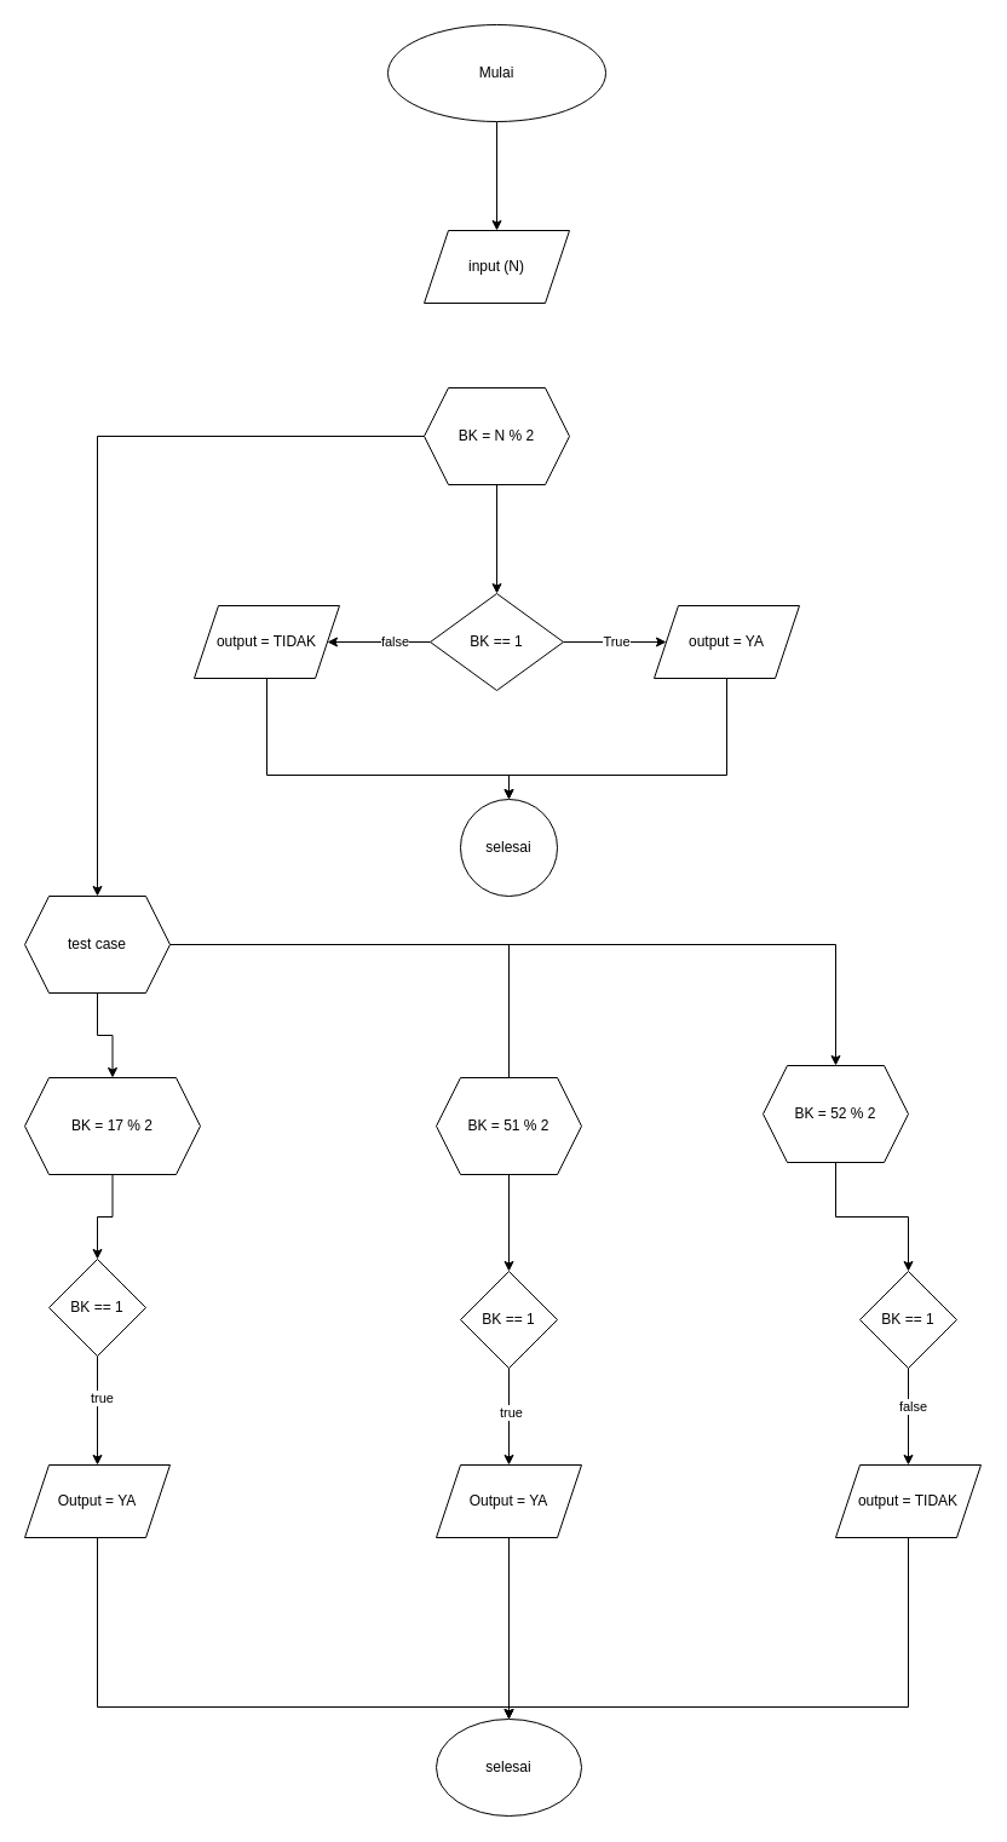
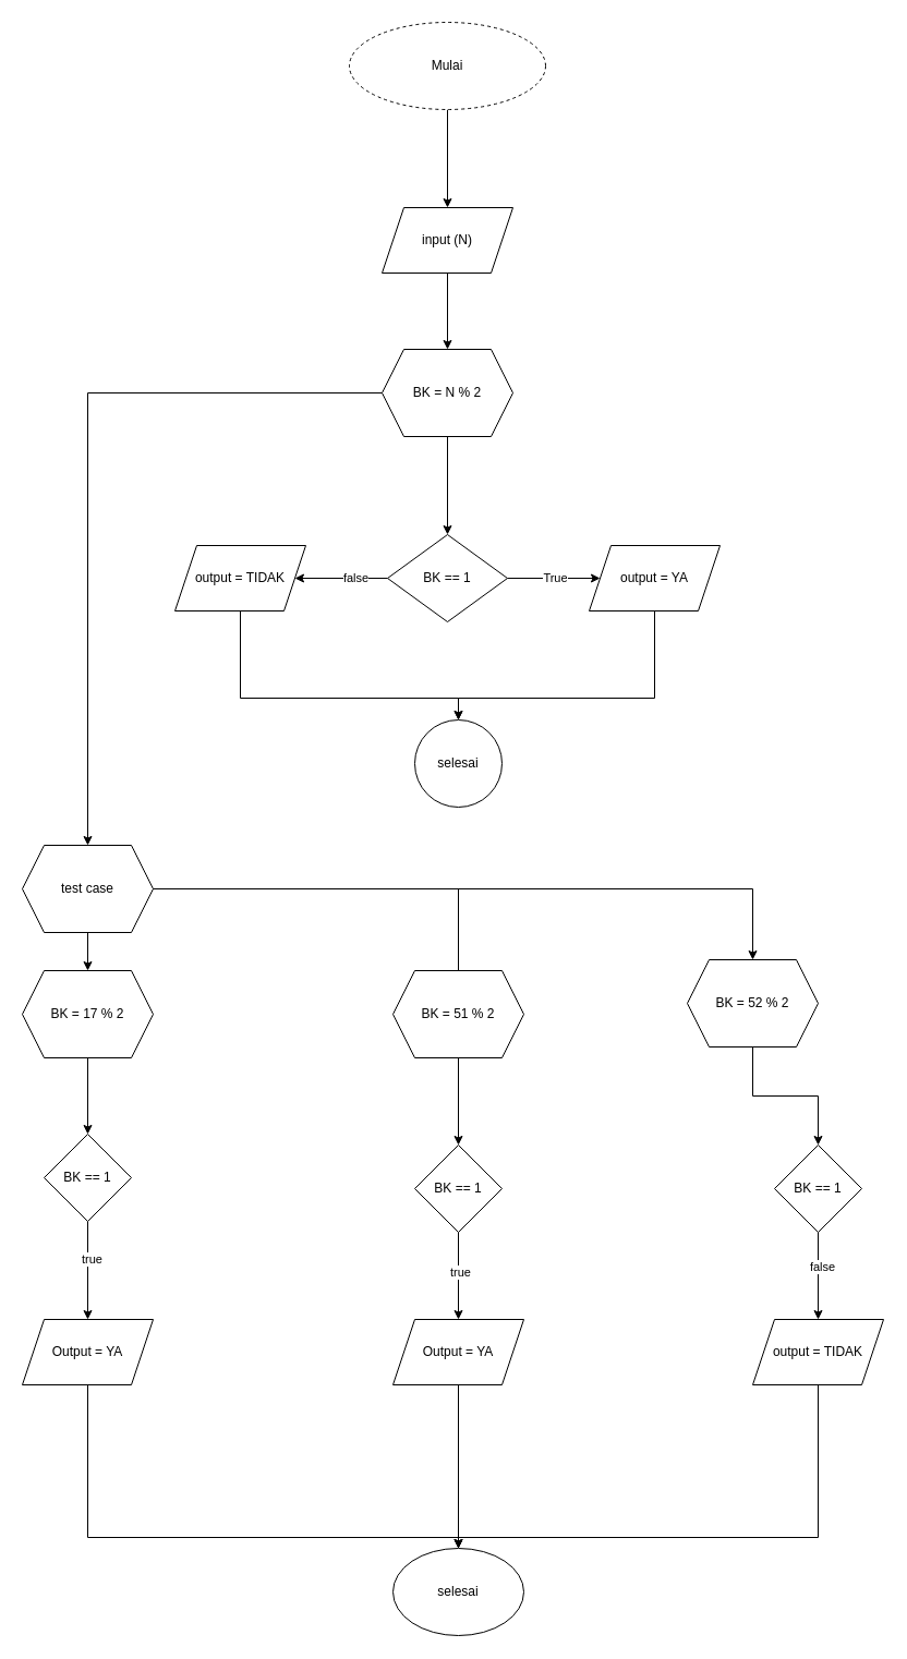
- <mxCell id="3" value="Mulai" style="ellipse;whiteSpace=wrap;html=1;" vertex="1" parent="1"><mxGeometry x="320" y="20" width="180" height="80" as="geometry" /></mxCell>
+ <mxCell id="3" value="Mulai" style="ellipse;whiteSpace=wrap;html=1;dashed=1;" vertex="1" parent="1"><mxGeometry x="320" y="20" width="180" height="80" as="geometry" /></mxCell>
+ <mxCell id="4" value="" style="edgeStyle=orthogonalEdgeStyle;rounded=0;orthogonalLoop=1;jettySize=auto;html=1;" edge="1" parent="1" source="5" target="8"><mxGeometry relative="1" as="geometry" /></mxCell>
- <mxCell id="22" value="test case" style="shape=hexagon;perimeter=hexagonPerimeter2;whiteSpace=wrap;html=1;fixedSize=1;" vertex="1" parent="1"><mxGeometry x="20" y="740" width="120" height="80" as="geometry" /></mxCell>
+ <mxCell id="22" value="test case" style="shape=hexagon;perimeter=hexagonPerimeter2;whiteSpace=wrap;html=1;fixedSize=1;" vertex="1" parent="1"><mxGeometry x="20" y="775" width="120" height="80" as="geometry" /></mxCell>
- <mxCell id="24" value="BK = 17 % 2" style="shape=hexagon;perimeter=hexagonPerimeter2;whiteSpace=wrap;html=1;fixedSize=1;" vertex="1" parent="1"><mxGeometry x="20" y="890" width="145" height="80" as="geometry" /></mxCell>
+ <mxCell id="24" value="BK = 17 % 2" style="shape=hexagon;perimeter=hexagonPerimeter2;whiteSpace=wrap;html=1;fixedSize=1;" vertex="1" parent="1"><mxGeometry x="20" y="890" width="120" height="80" as="geometry" /></mxCell>
